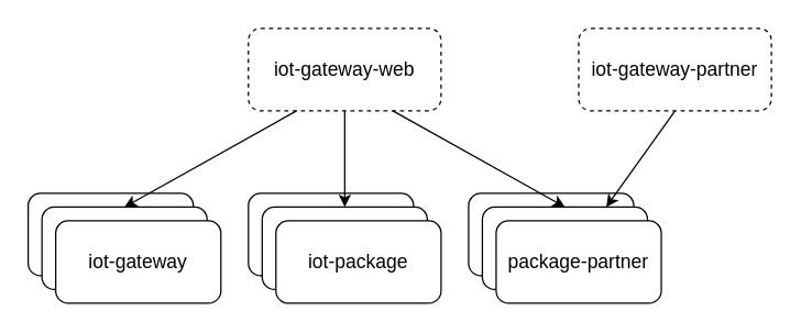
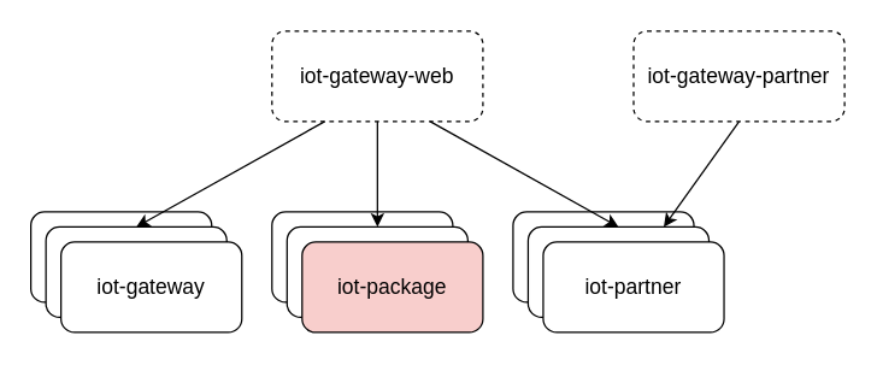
- <mxCell id="8" value="&lt;font style=&quot;font-size: 14px&quot;&gt;iot-package&lt;/font&gt;" style="rounded=1;whiteSpace=wrap;html=1;" vertex="1" parent="1"><mxGeometry x="200" y="160" width="120" height="60" as="geometry" /></mxCell>
+ <mxCell id="8" value="&lt;font style=&quot;font-size: 14px&quot;&gt;iot-package&lt;/font&gt;" style="rounded=1;whiteSpace=wrap;html=1;fillColor=#f8cecc;" vertex="1" parent="1"><mxGeometry x="200" y="160" width="120" height="60" as="geometry" /></mxCell>
- <mxCell id="11" value="&lt;font style=&quot;font-size: 14px&quot;&gt;package-partner&lt;/font&gt;" style="rounded=1;whiteSpace=wrap;html=1;" vertex="1" parent="1"><mxGeometry x="360" y="160" width="120" height="60" as="geometry" /></mxCell>
+ <mxCell id="11" value="&lt;font style=&quot;font-size: 14px&quot;&gt;iot-partner&lt;/font&gt;" style="rounded=1;whiteSpace=wrap;html=1;" vertex="1" parent="1"><mxGeometry x="360" y="160" width="120" height="60" as="geometry" /></mxCell>
